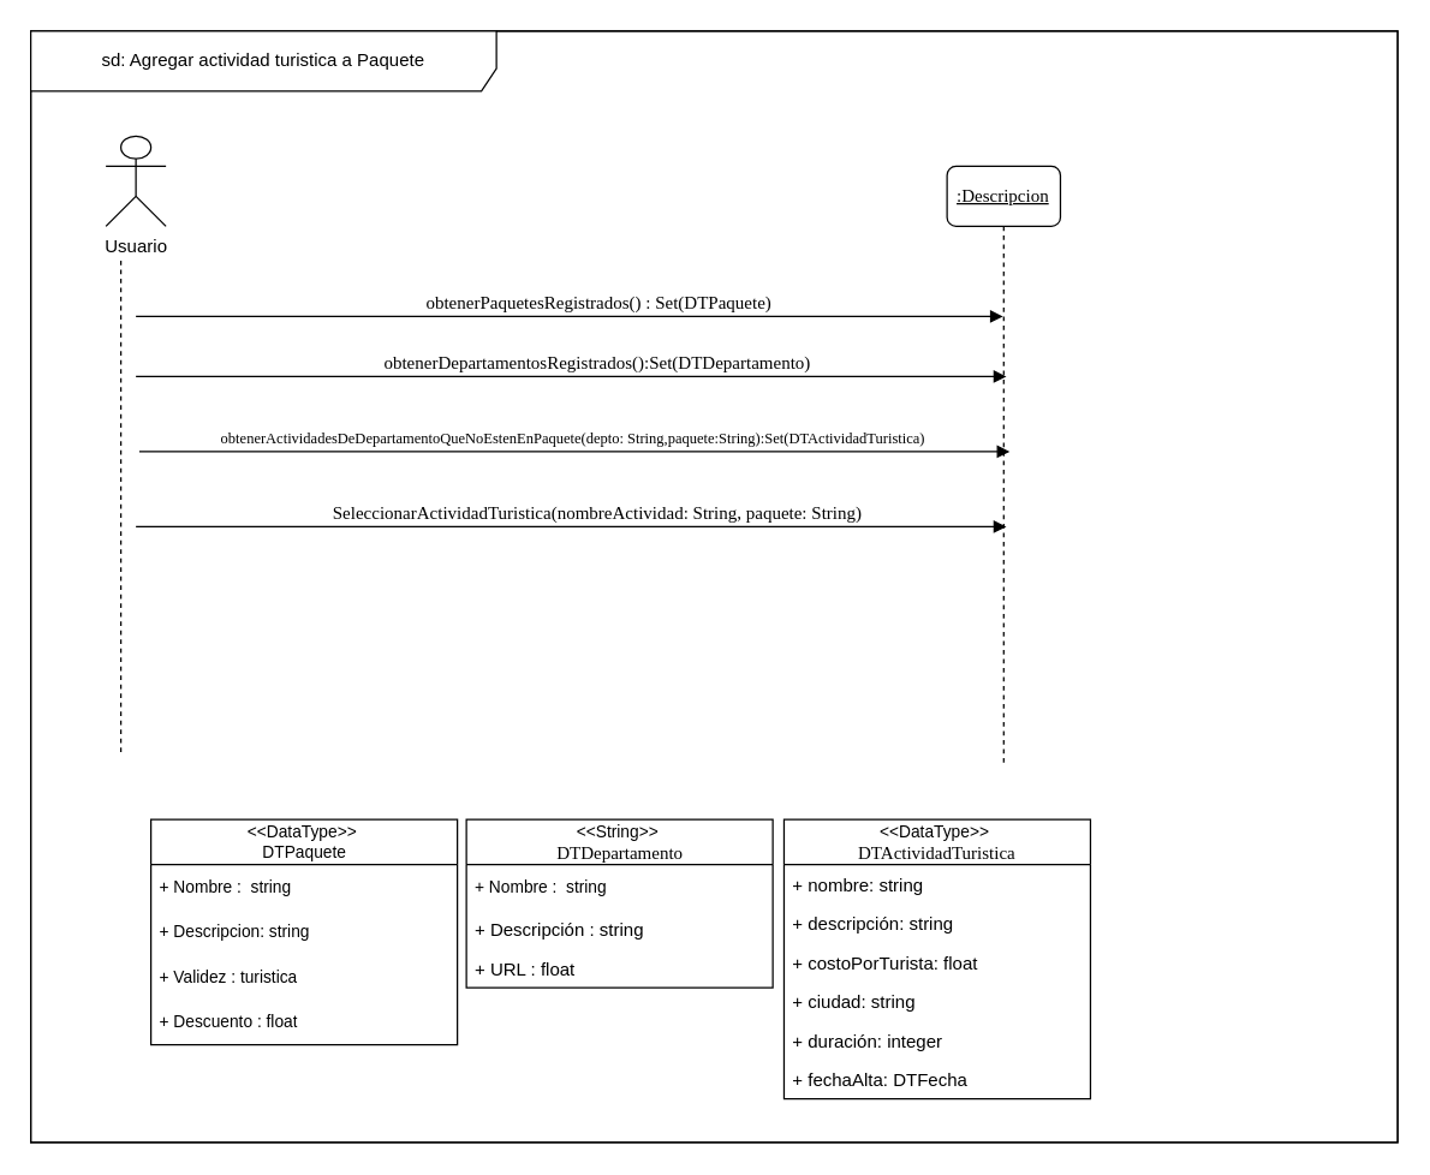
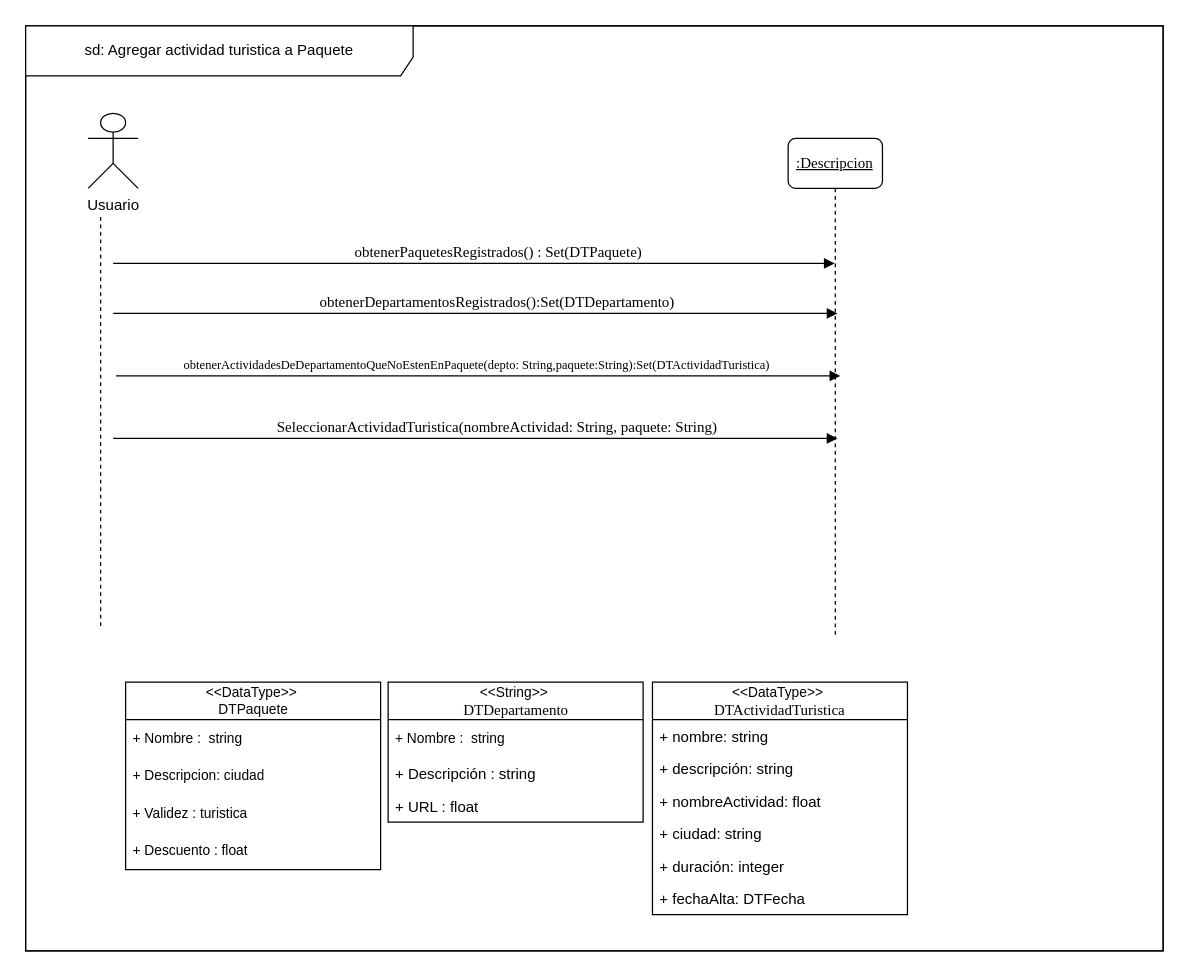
- <mxCell id="12" value="+ Descripcion: string" style="text;strokeColor=none;fillColor=none;align=left;verticalAlign=middle;spacingLeft=4;spacingRight=4;overflow=hidden;points=[[0,0.5],[1,0.5]];portConstraint=eastwest;rotatable=0;sketch=0;fontSize=11;html=1;" vertex="1" parent="10"><mxGeometry y="60" width="204" height="30" as="geometry" /></mxCell>
+ <mxCell id="12" value="+ Descripcion: ciudad" style="text;strokeColor=none;fillColor=none;align=left;verticalAlign=middle;spacingLeft=4;spacingRight=4;overflow=hidden;points=[[0,0.5],[1,0.5]];portConstraint=eastwest;rotatable=0;sketch=0;fontSize=11;html=1;" vertex="1" parent="10"><mxGeometry y="60" width="204" height="30" as="geometry" /></mxCell>
- <mxCell id="23" value="+ costoPorTurista: float" style="text;strokeColor=none;fillColor=none;align=left;verticalAlign=top;spacingLeft=4;spacingRight=4;overflow=hidden;rotatable=0;points=[[0,0.5],[1,0.5]];portConstraint=eastwest;" vertex="1" parent="20"><mxGeometry y="82" width="204" height="26" as="geometry" /></mxCell>
+ <mxCell id="23" value="+ nombreActividad: float" style="text;strokeColor=none;fillColor=none;align=left;verticalAlign=top;spacingLeft=4;spacingRight=4;overflow=hidden;rotatable=0;points=[[0,0.5],[1,0.5]];portConstraint=eastwest;" vertex="1" parent="20"><mxGeometry y="82" width="204" height="26" as="geometry" /></mxCell>
